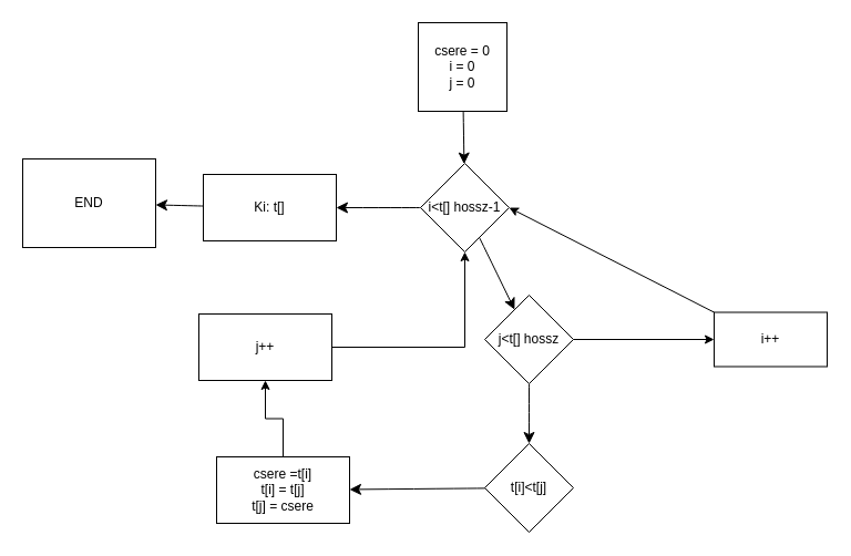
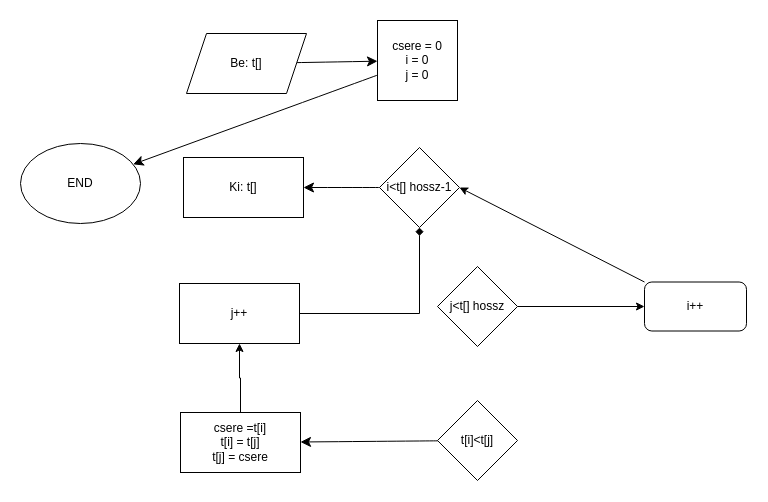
+ <mxCell id="2" value="" style="edgeStyle=none;curved=1;rounded=0;orthogonalLoop=1;jettySize=auto;html=1;fontSize=12;startSize=8;endSize=8;" parent="1" source="3" target="5" edge="1"><mxGeometry relative="1" as="geometry" /></mxCell>
+ <mxCell id="3" value="Be: t[]" style="shape=parallelogram;perimeter=parallelogramPerimeter;whiteSpace=wrap;html=1;fixedSize=1;" parent="1" vertex="1"><mxGeometry x="186" y="33" width="120" height="60" as="geometry" /></mxCell>
- <mxCell id="4" value="" style="edgeStyle=none;curved=1;rounded=0;orthogonalLoop=1;jettySize=auto;html=1;fontSize=12;startSize=8;endSize=8;" parent="1" source="5" target="8" edge="1"><mxGeometry relative="1" as="geometry" /></mxCell>
+ <mxCell id="4" value="" style="edgeStyle=none;curved=1;rounded=0;orthogonalLoop=1;jettySize=auto;html=1;fontSize=12;startSize=8;endSize=8;" parent="1" source="5" target="16" edge="1"><mxGeometry relative="1" as="geometry" /></mxCell>
- <mxCell id="16" value="END" style="whiteSpace=wrap;html=1;rounded=0;" parent="1" vertex="1"><mxGeometry x="20" y="143" width="120" height="80" as="geometry" /></mxCell>
+ <mxCell id="16" value="END" style="ellipse;whiteSpace=wrap;html=1;" parent="1" vertex="1"><mxGeometry x="20" y="143" width="120" height="80" as="geometry" /></mxCell>
- <mxCell id="18" value="" style="edgeStyle=none;curved=1;rounded=0;orthogonalLoop=1;jettySize=auto;html=1;fontSize=12;startSize=8;endSize=8;" parent="1" source="19" target="16" edge="1"><mxGeometry relative="1" as="geometry" /></mxCell>
- <mxCell id="20" style="edgeStyle=orthogonalEdgeStyle;rounded=0;orthogonalLoop=1;jettySize=auto;html=1;" parent="1" source="21" target="8" edge="1"><mxGeometry relative="1" as="geometry"><mxPoint x="328" y="225" as="targetPoint" /></mxGeometry></mxCell>
+ <mxCell id="20" style="edgeStyle=orthogonalEdgeStyle;rounded=0;orthogonalLoop=1;jettySize=auto;html=1;endArrow=diamond;" parent="1" source="21" target="8" edge="1"><mxGeometry relative="1" as="geometry"><mxPoint x="328" y="225" as="targetPoint" /></mxGeometry></mxCell>
- <mxCell id="6" value="" style="edgeStyle=none;curved=1;rounded=0;orthogonalLoop=1;jettySize=auto;html=1;fontSize=12;startSize=8;endSize=8;" parent="1" source="8" target="11" edge="1"><mxGeometry relative="1" as="geometry" /></mxCell>
- <mxCell id="22" value="i++" style="rounded=0;whiteSpace=wrap;html=1;" vertex="1" parent="1"><mxGeometry x="644" y="281.5" width="102" height="49" as="geometry" /></mxCell>
+ <mxCell id="22" value="i++" style="whiteSpace=wrap;html=1;rounded=1;" vertex="1" parent="1"><mxGeometry x="644" y="281.5" width="102" height="49" as="geometry" /></mxCell>
- <mxCell id="9" value="" style="edgeStyle=none;curved=1;rounded=0;orthogonalLoop=1;jettySize=auto;html=1;fontSize=12;startSize=8;endSize=8;" parent="1" source="11" target="13" edge="1"><mxGeometry relative="1" as="geometry" /></mxCell>
- <mxCell id="15" value="csere =t[i]&lt;div&gt;t[i] = t[j]&lt;/div&gt;&lt;div&gt;t[j] = csere&lt;/div&gt;" style="rounded=0;whiteSpace=wrap;html=1;" parent="1" vertex="1"><mxGeometry x="195" y="412" width="120" height="60" as="geometry" /></mxCell>
+ <mxCell id="15" value="csere =t[i]&lt;div&gt;t[i] = t[j]&lt;/div&gt;&lt;div&gt;t[j] = csere&lt;/div&gt;" style="rounded=0;whiteSpace=wrap;html=1;" parent="1" vertex="1"><mxGeometry x="180" y="412" width="120" height="60" as="geometry" /></mxCell>
